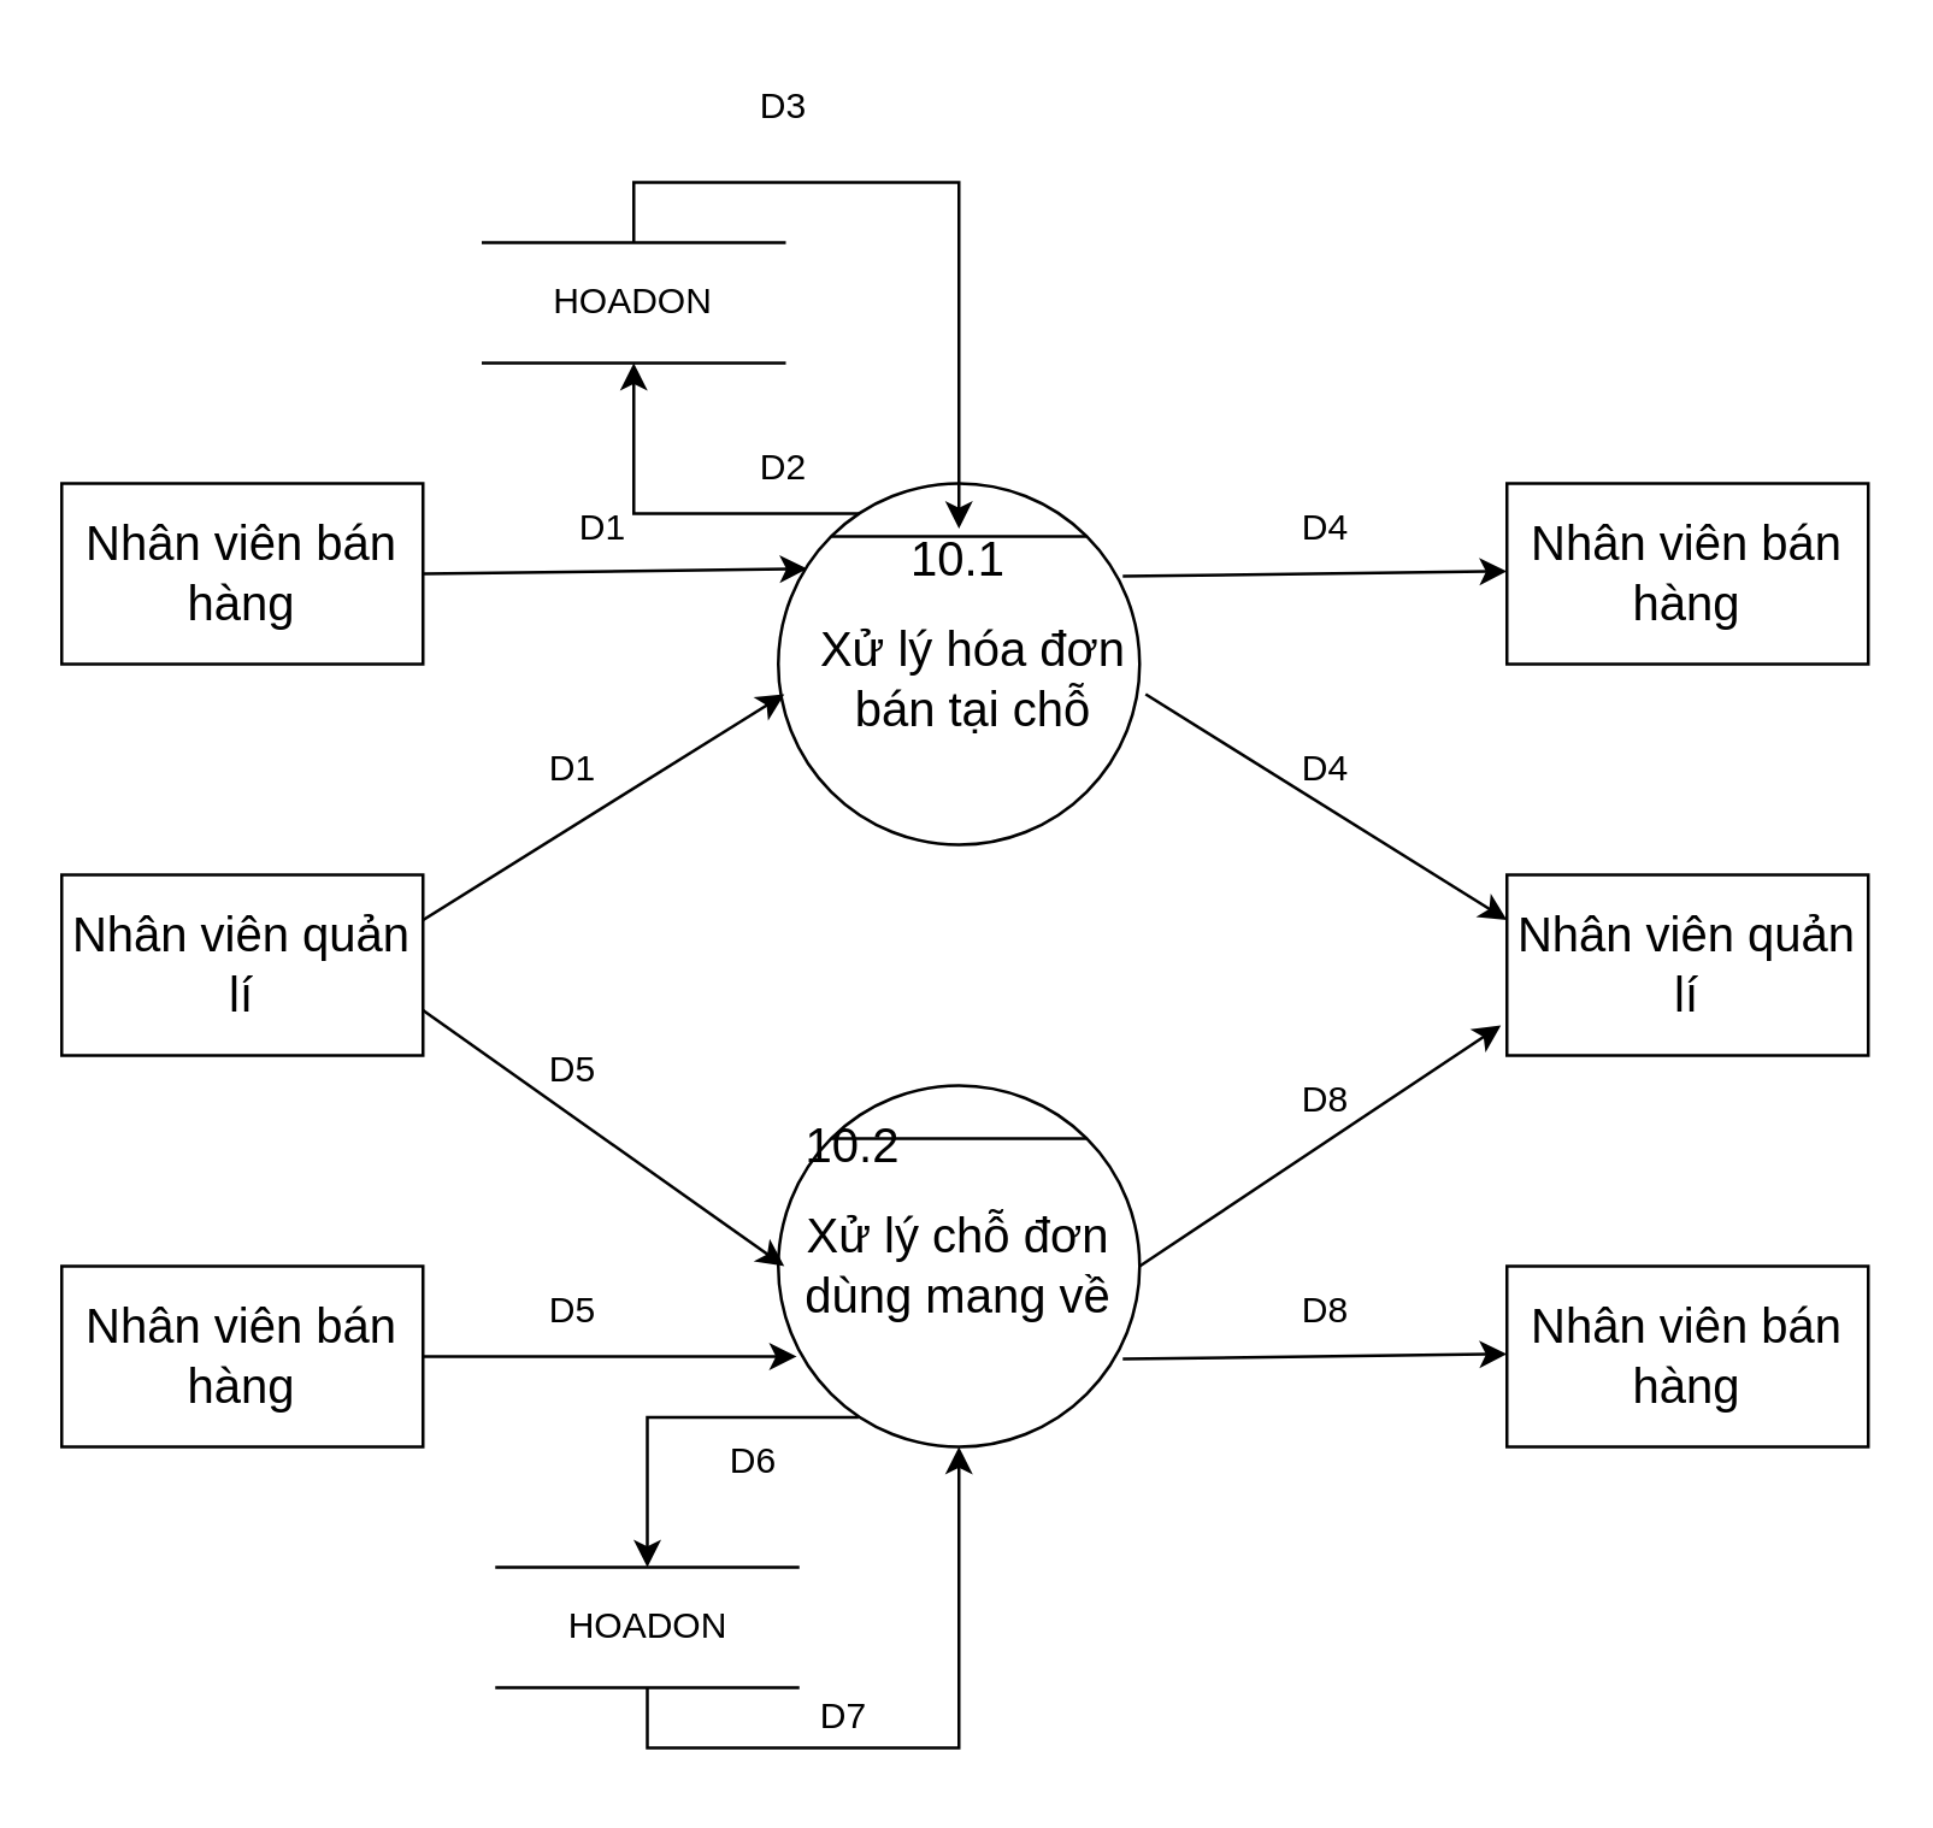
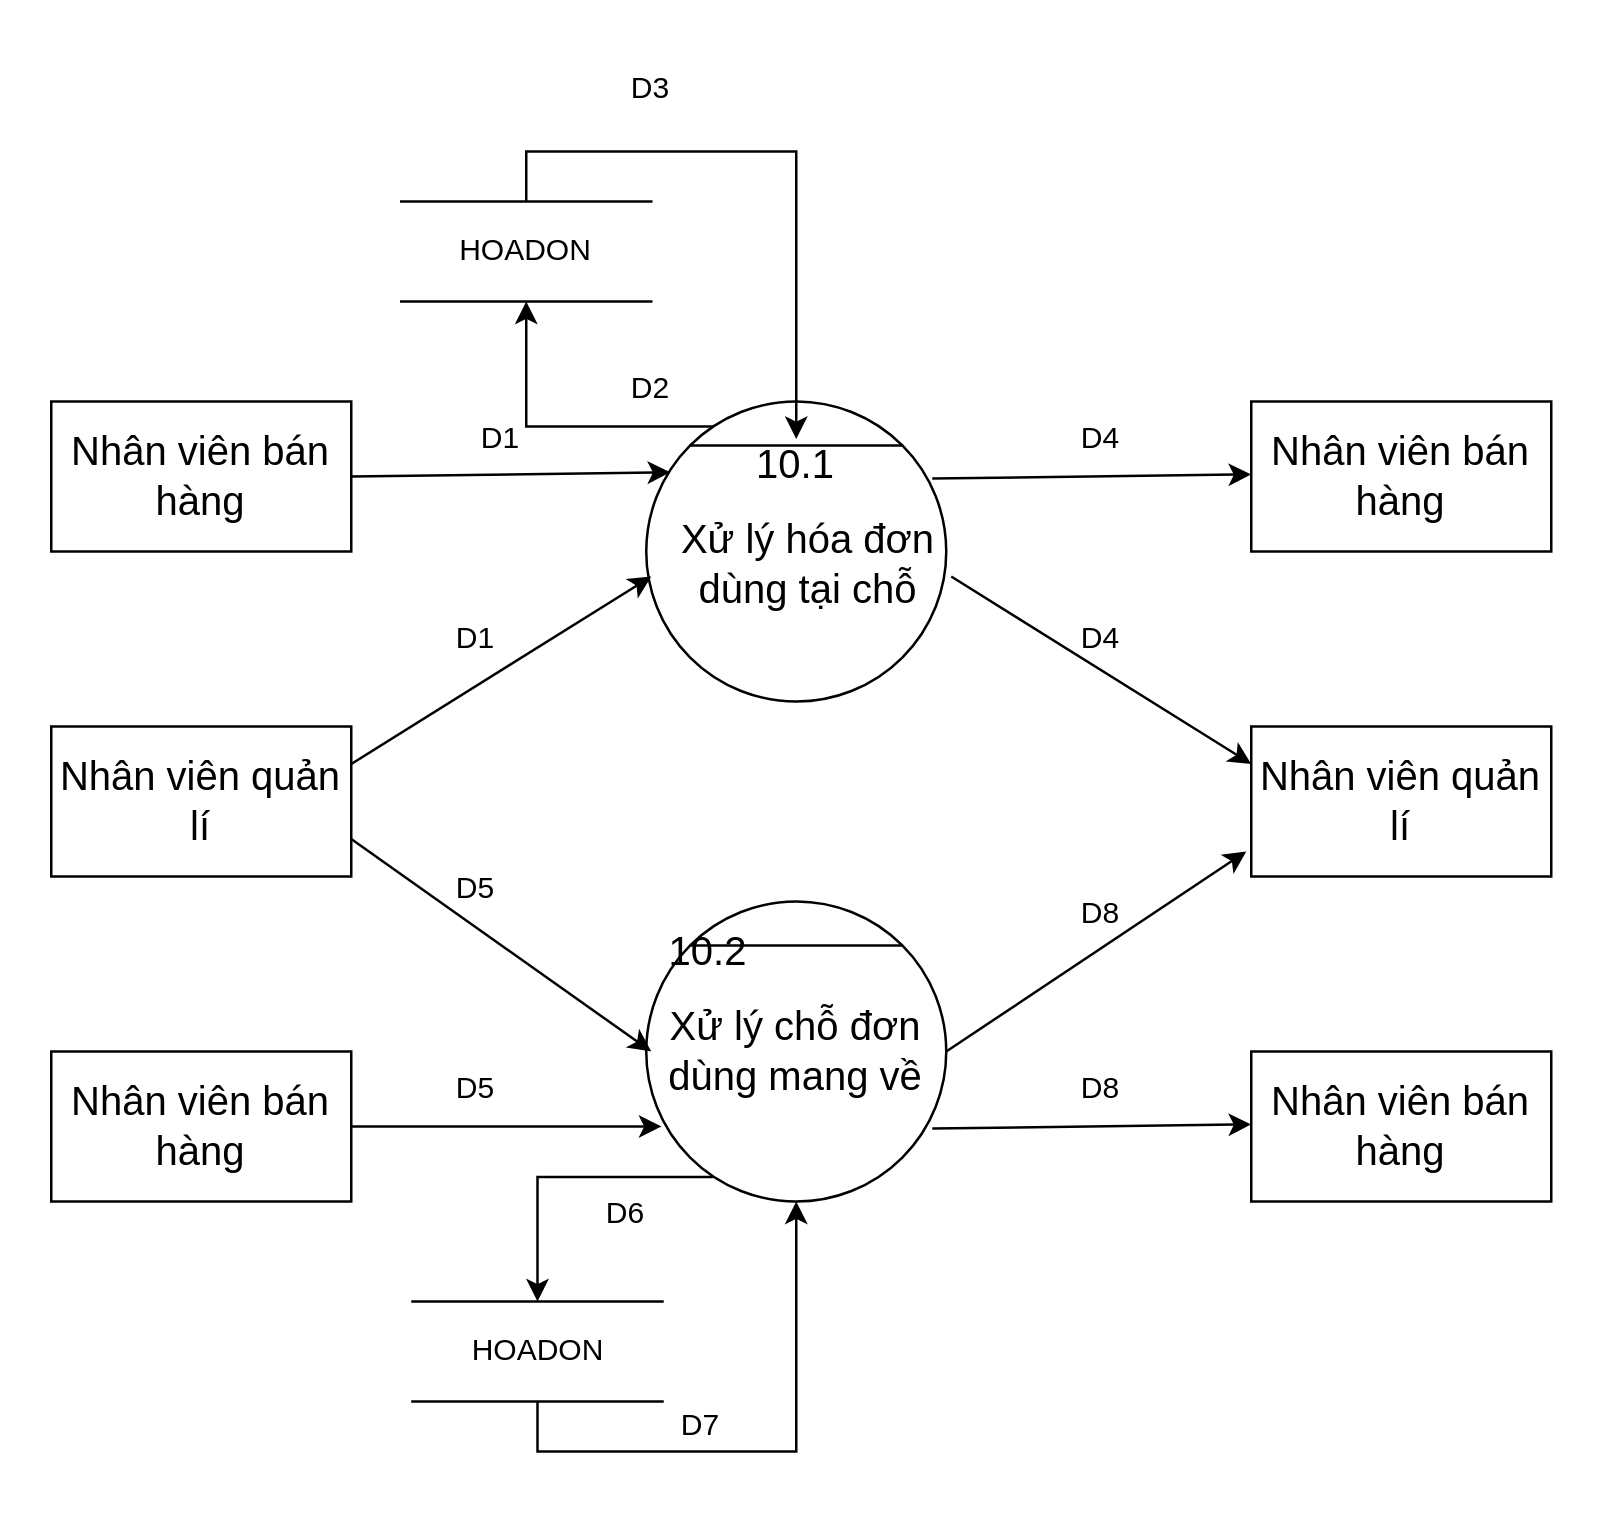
- <mxCell id="10" value="Xử lý hóa đơn bán tại chỗ" style="text;html=1;strokeColor=none;fillColor=none;align=center;verticalAlign=middle;whiteSpace=wrap;rounded=0;fontSize=16;" vertex="1" parent="1"><mxGeometry x="264.5" y="210" width="115.5" height="30" as="geometry" /></mxCell>
+ <mxCell id="10" value="Xử lý hóa đơn dùng tại chỗ" style="text;html=1;strokeColor=none;fillColor=none;align=center;verticalAlign=middle;whiteSpace=wrap;rounded=0;fontSize=16;" vertex="1" parent="1"><mxGeometry x="264.5" y="210" width="115.5" height="30" as="geometry" /></mxCell>
